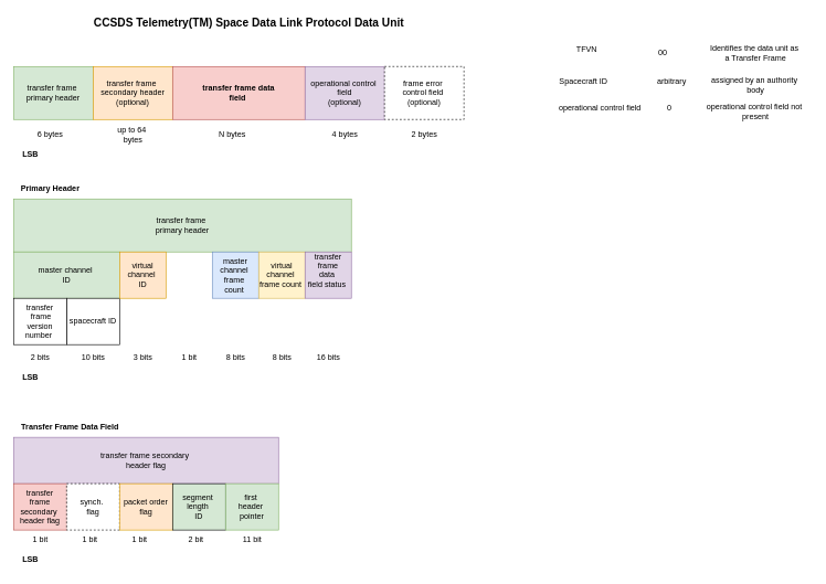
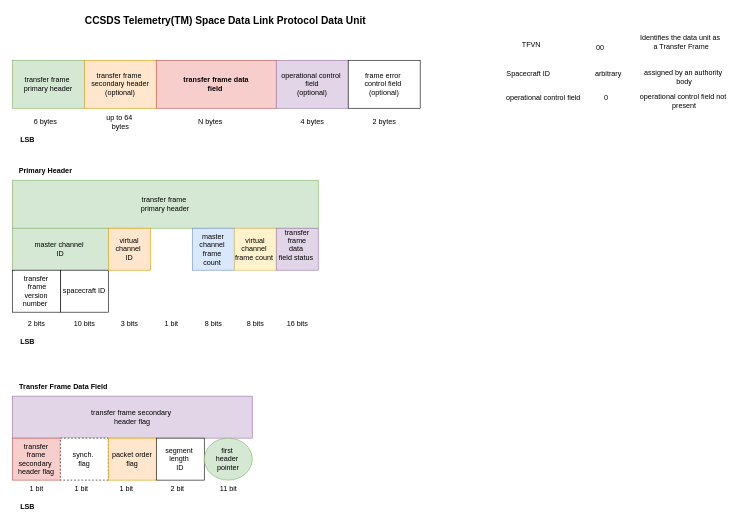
- <mxCell id="31" value="Identifies the data unit as&amp;nbsp;&lt;div&gt;a Transfer Frame&lt;/div&gt;" style="text;html=1;align=center;verticalAlign=middle;resizable=0;points=[];autosize=1;strokeColor=none;fillColor=none;" vertex="1" parent="1"><mxGeometry x="1060" y="60" width="160" height="40" as="geometry" /></mxCell>
+ <mxCell id="31" value="Identifies the data unit as&amp;nbsp;&lt;div&gt;a Transfer Frame&lt;/div&gt;" style="text;html=1;align=center;verticalAlign=middle;resizable=0;points=[];autosize=1;strokeColor=none;fillColor=none;" vertex="1" parent="1"><mxGeometry x="1055" y="50" width="160" height="40" as="geometry" /></mxCell>
- <mxCell id="7" value="frame error&amp;nbsp;&lt;div&gt;control field&amp;nbsp;&lt;/div&gt;&lt;div&gt;(optional)&lt;/div&gt;" style="whiteSpace=wrap;html=1;dashed=1;" vertex="1" parent="1"><mxGeometry x="580" y="100" width="120" height="80" as="geometry" /></mxCell>
+ <mxCell id="7" value="frame error&amp;nbsp;&lt;div&gt;control field&amp;nbsp;&lt;/div&gt;&lt;div&gt;(optional)&lt;/div&gt;" style="whiteSpace=wrap;html=1;" vertex="1" parent="1"><mxGeometry x="580" y="100" width="120" height="80" as="geometry" /></mxCell>
- <mxCell id="44" value="segment&amp;nbsp;&lt;div&gt;length&amp;nbsp;&lt;/div&gt;&lt;div&gt;ID&lt;/div&gt;" style="whiteSpace=wrap;html=1;fillColor=#d5e8d4;" vertex="1" parent="1"><mxGeometry x="260" y="730" width="80" height="70" as="geometry" /></mxCell>
+ <mxCell id="44" value="segment&amp;nbsp;&lt;div&gt;length&amp;nbsp;&lt;/div&gt;&lt;div&gt;ID&lt;/div&gt;" style="whiteSpace=wrap;html=1;" vertex="1" parent="1"><mxGeometry x="260" y="730" width="80" height="70" as="geometry" /></mxCell>
- <mxCell id="45" value="first&amp;nbsp;&lt;div&gt;header&amp;nbsp;&lt;/div&gt;&lt;div&gt;pointer&lt;/div&gt;" style="whiteSpace=wrap;html=1;fillColor=#d5e8d4;strokeColor=#82b366;" vertex="1" parent="1"><mxGeometry x="340" y="730" width="80" height="70" as="geometry" /></mxCell>
+ <mxCell id="45" value="first&amp;nbsp;&lt;div&gt;header&amp;nbsp;&lt;/div&gt;&lt;div&gt;pointer&lt;/div&gt;" style="ellipse;whiteSpace=wrap;html=1;fillColor=#d5e8d4;strokeColor=#82b366;" vertex="1" parent="1"><mxGeometry x="340" y="730" width="80" height="70" as="geometry" /></mxCell>
